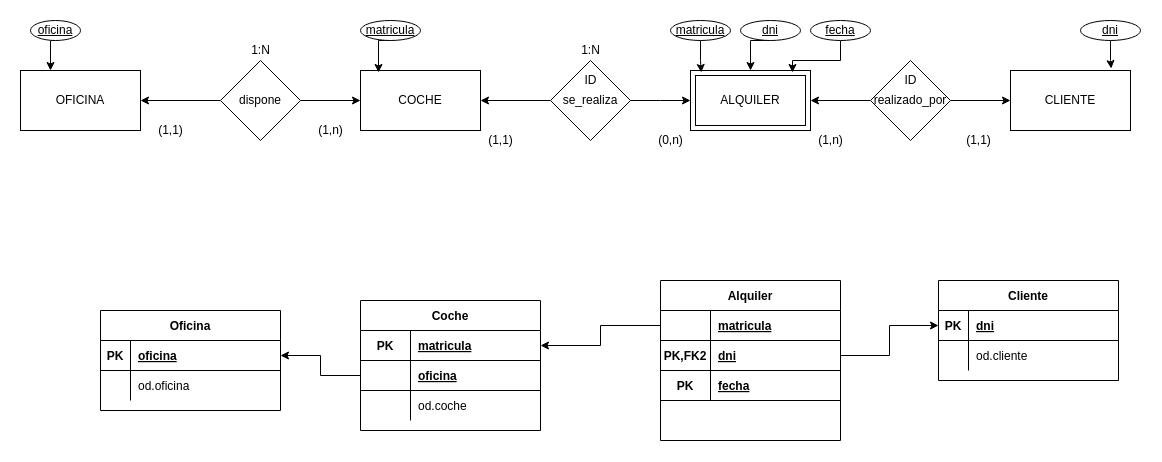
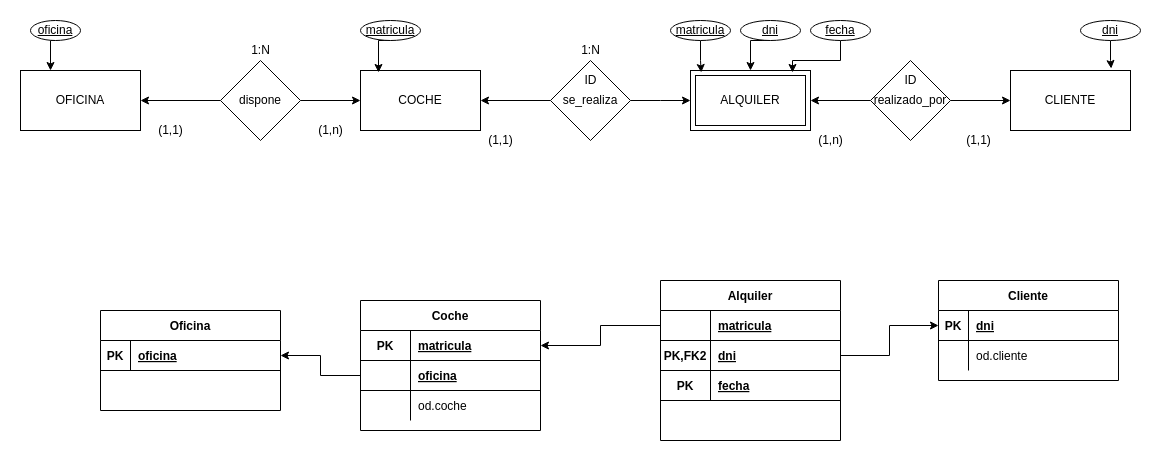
- <mxCell id="16" value="(0,n)" style="text;html=1;align=center;verticalAlign=middle;resizable=0;points=[];autosize=1;strokeColor=none;fillColor=none;" vertex="1" parent="1"><mxGeometry x="650" y="130" width="40" height="20" as="geometry" /></mxCell>
- <mxCell id="43" value="od.oficina" style="shape=partialRectangle;connectable=0;fillColor=none;top=0;left=0;bottom=0;right=0;align=left;spacingLeft=6;overflow=hidden;" vertex="1" parent="41"><mxGeometry x="30" width="150" height="30" as="geometry"><mxRectangle width="150" height="30" as="alternateBounds" /></mxGeometry></mxCell>
